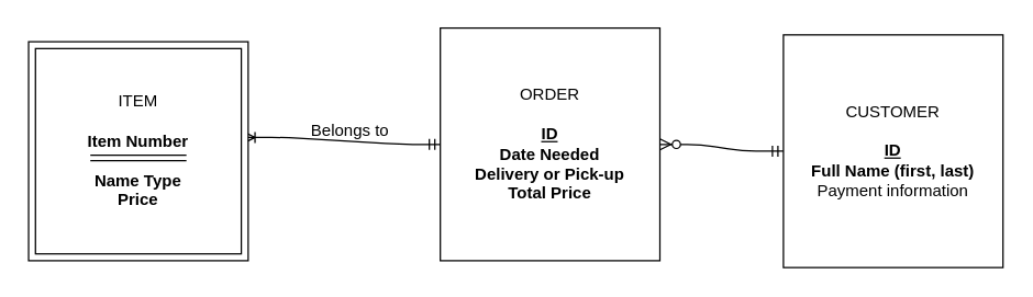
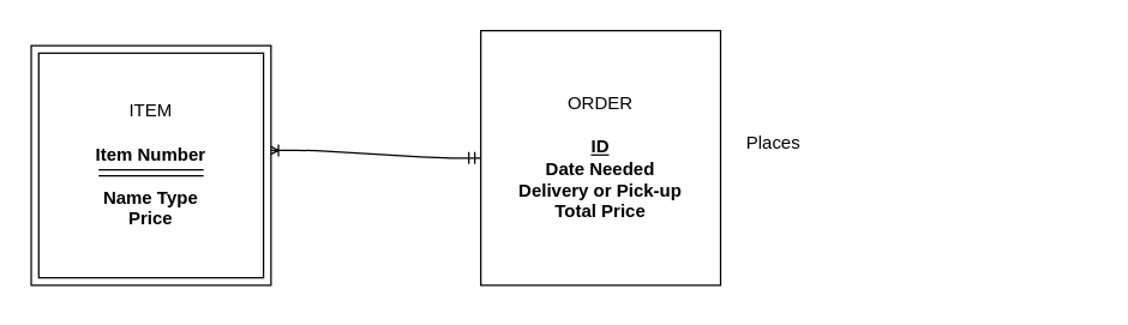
- <mxCell id="7" value="Belongs to" style="text;html=1;align=center;verticalAlign=middle;resizable=0;points=[];autosize=1;" parent="1" vertex="1"><mxGeometry x="219" y="85" width="70" height="20" as="geometry" /></mxCell>
+ <mxCell id="5" value="Places" style="text;html=1;align=center;verticalAlign=middle;resizable=0;points=[];autosize=1;" parent="1" vertex="1"><mxGeometry x="490" y="85" width="50" height="20" as="geometry" /></mxCell>
- <mxCell id="4" value="" style="edgeStyle=entityRelationEdgeStyle;fontSize=12;html=1;endArrow=ERmandOne;startArrow=ERzeroToMany;exitX=1;exitY=0.5;exitDx=0;exitDy=0;entryX=0;entryY=0.5;entryDx=0;entryDy=0;endFill=0;" parent="1" source="2" target="3" edge="1"><mxGeometry width="100" height="100" relative="1" as="geometry"><mxPoint x="270" y="125" as="sourcePoint" /><mxPoint x="370" y="25" as="targetPoint" /></mxGeometry></mxCell>
- <mxCell id="3" value="CUSTOMER&lt;br&gt;&lt;br&gt;&lt;b&gt;&lt;u&gt;ID&lt;/u&gt;&lt;/b&gt;&lt;br&gt;&lt;b&gt;Full Name (first, last)&lt;/b&gt;&lt;br&gt;Payment information" style="whiteSpace=wrap;html=1;align=center;" parent="1" vertex="1"><mxGeometry x="570" y="25" width="160" height="170" as="geometry" /></mxCell>
